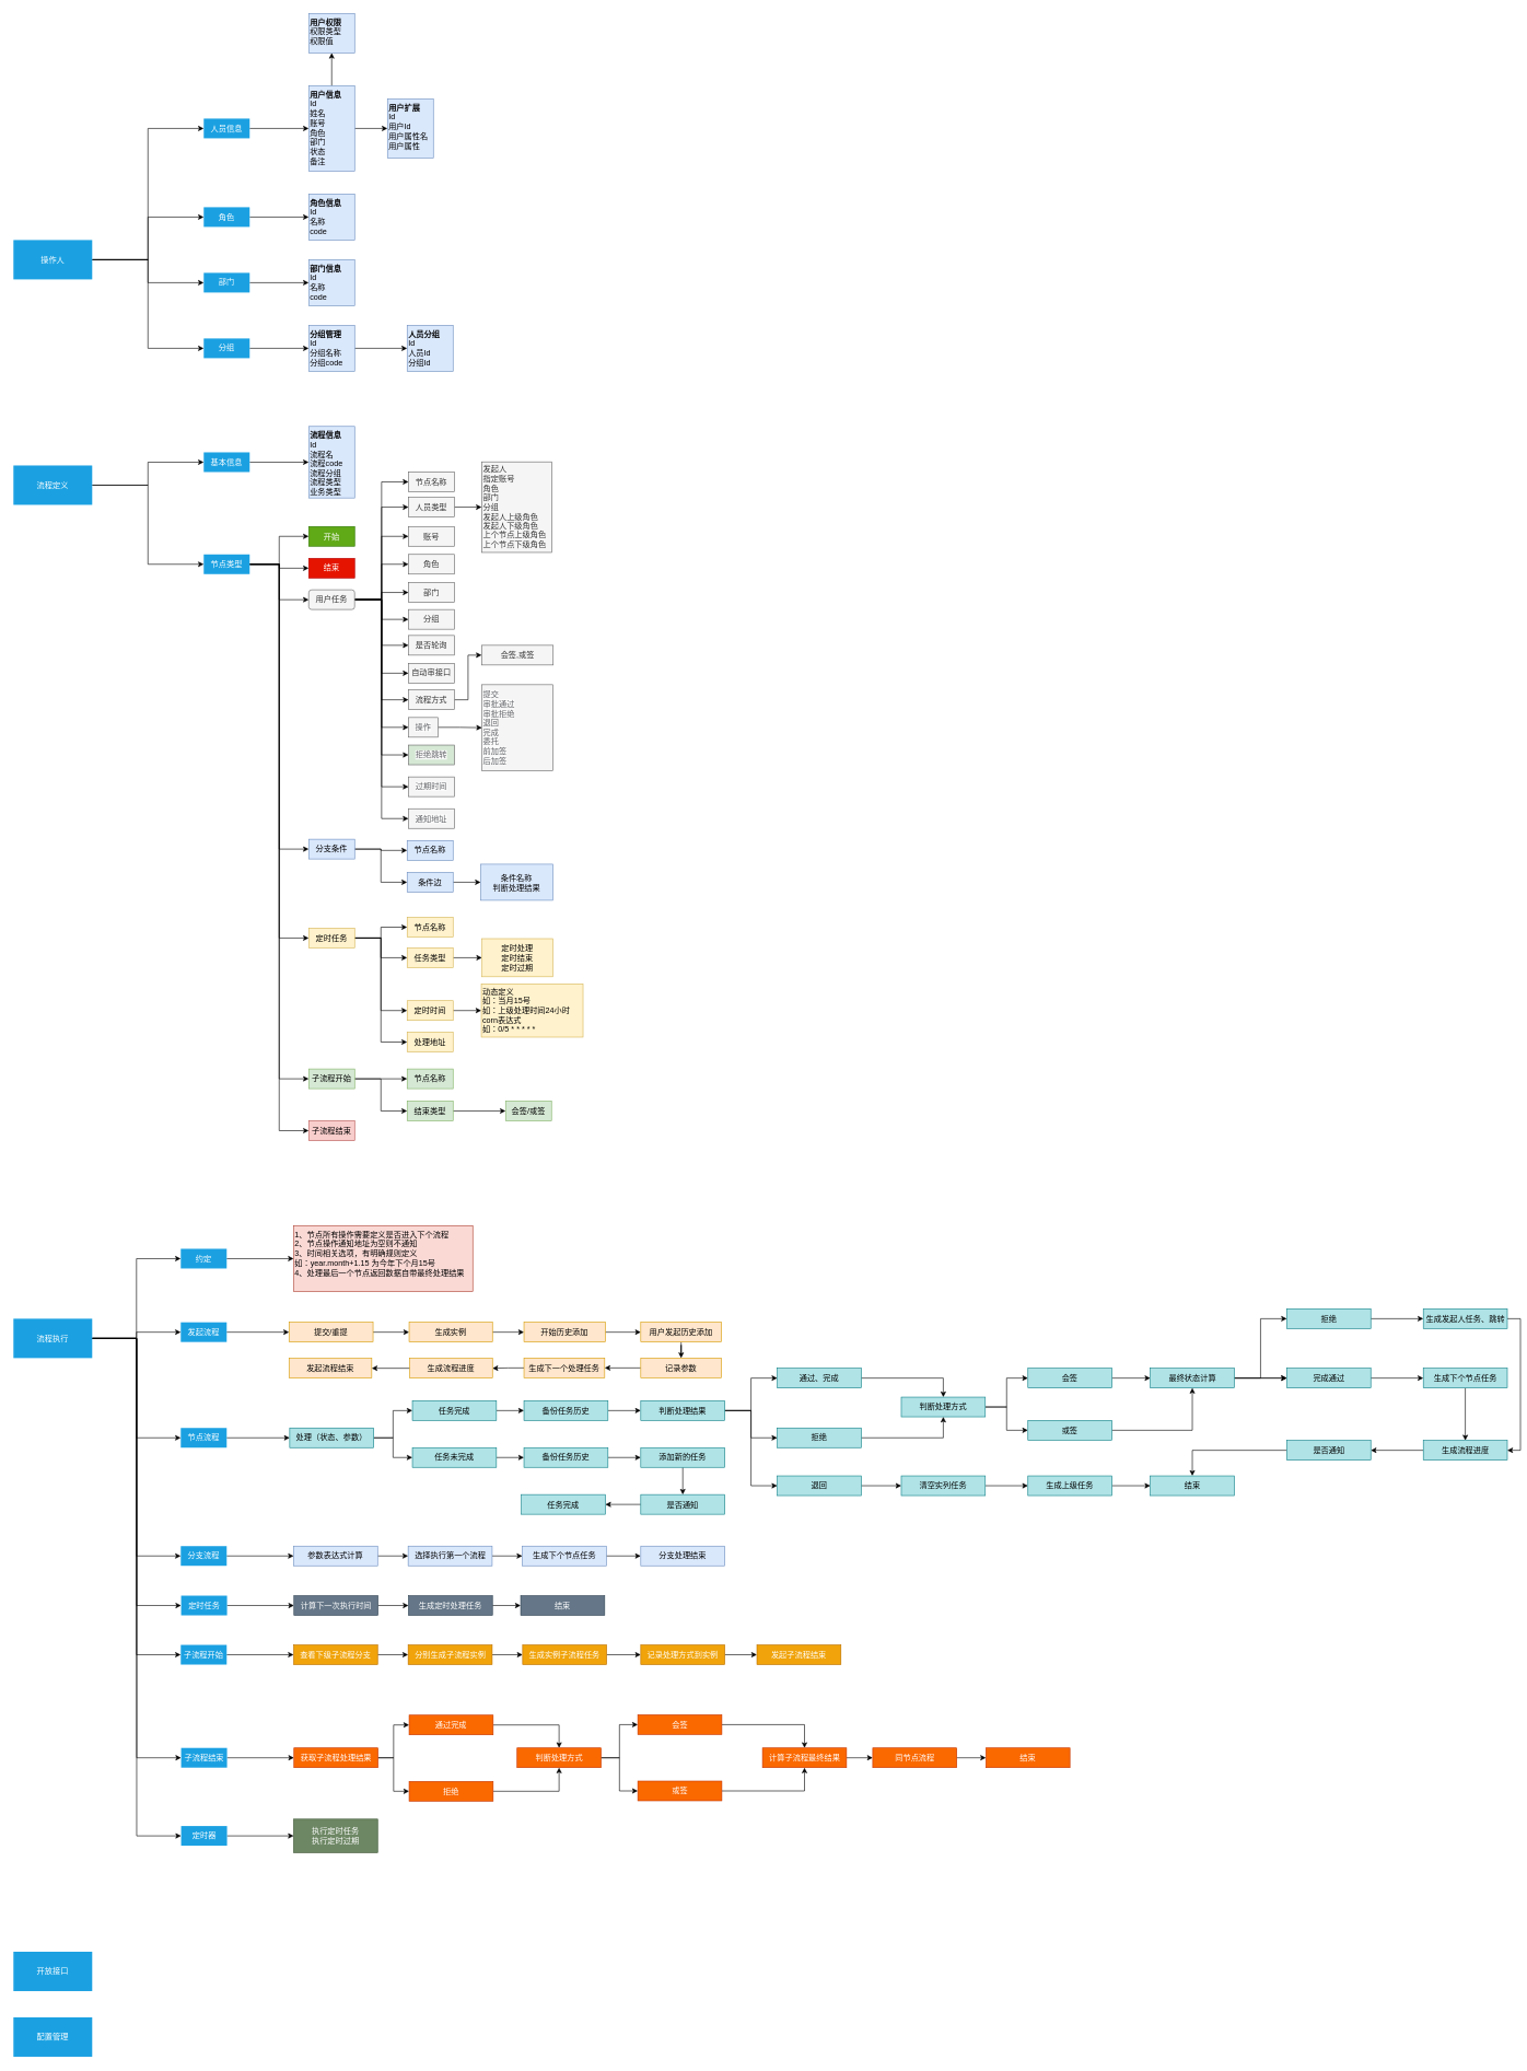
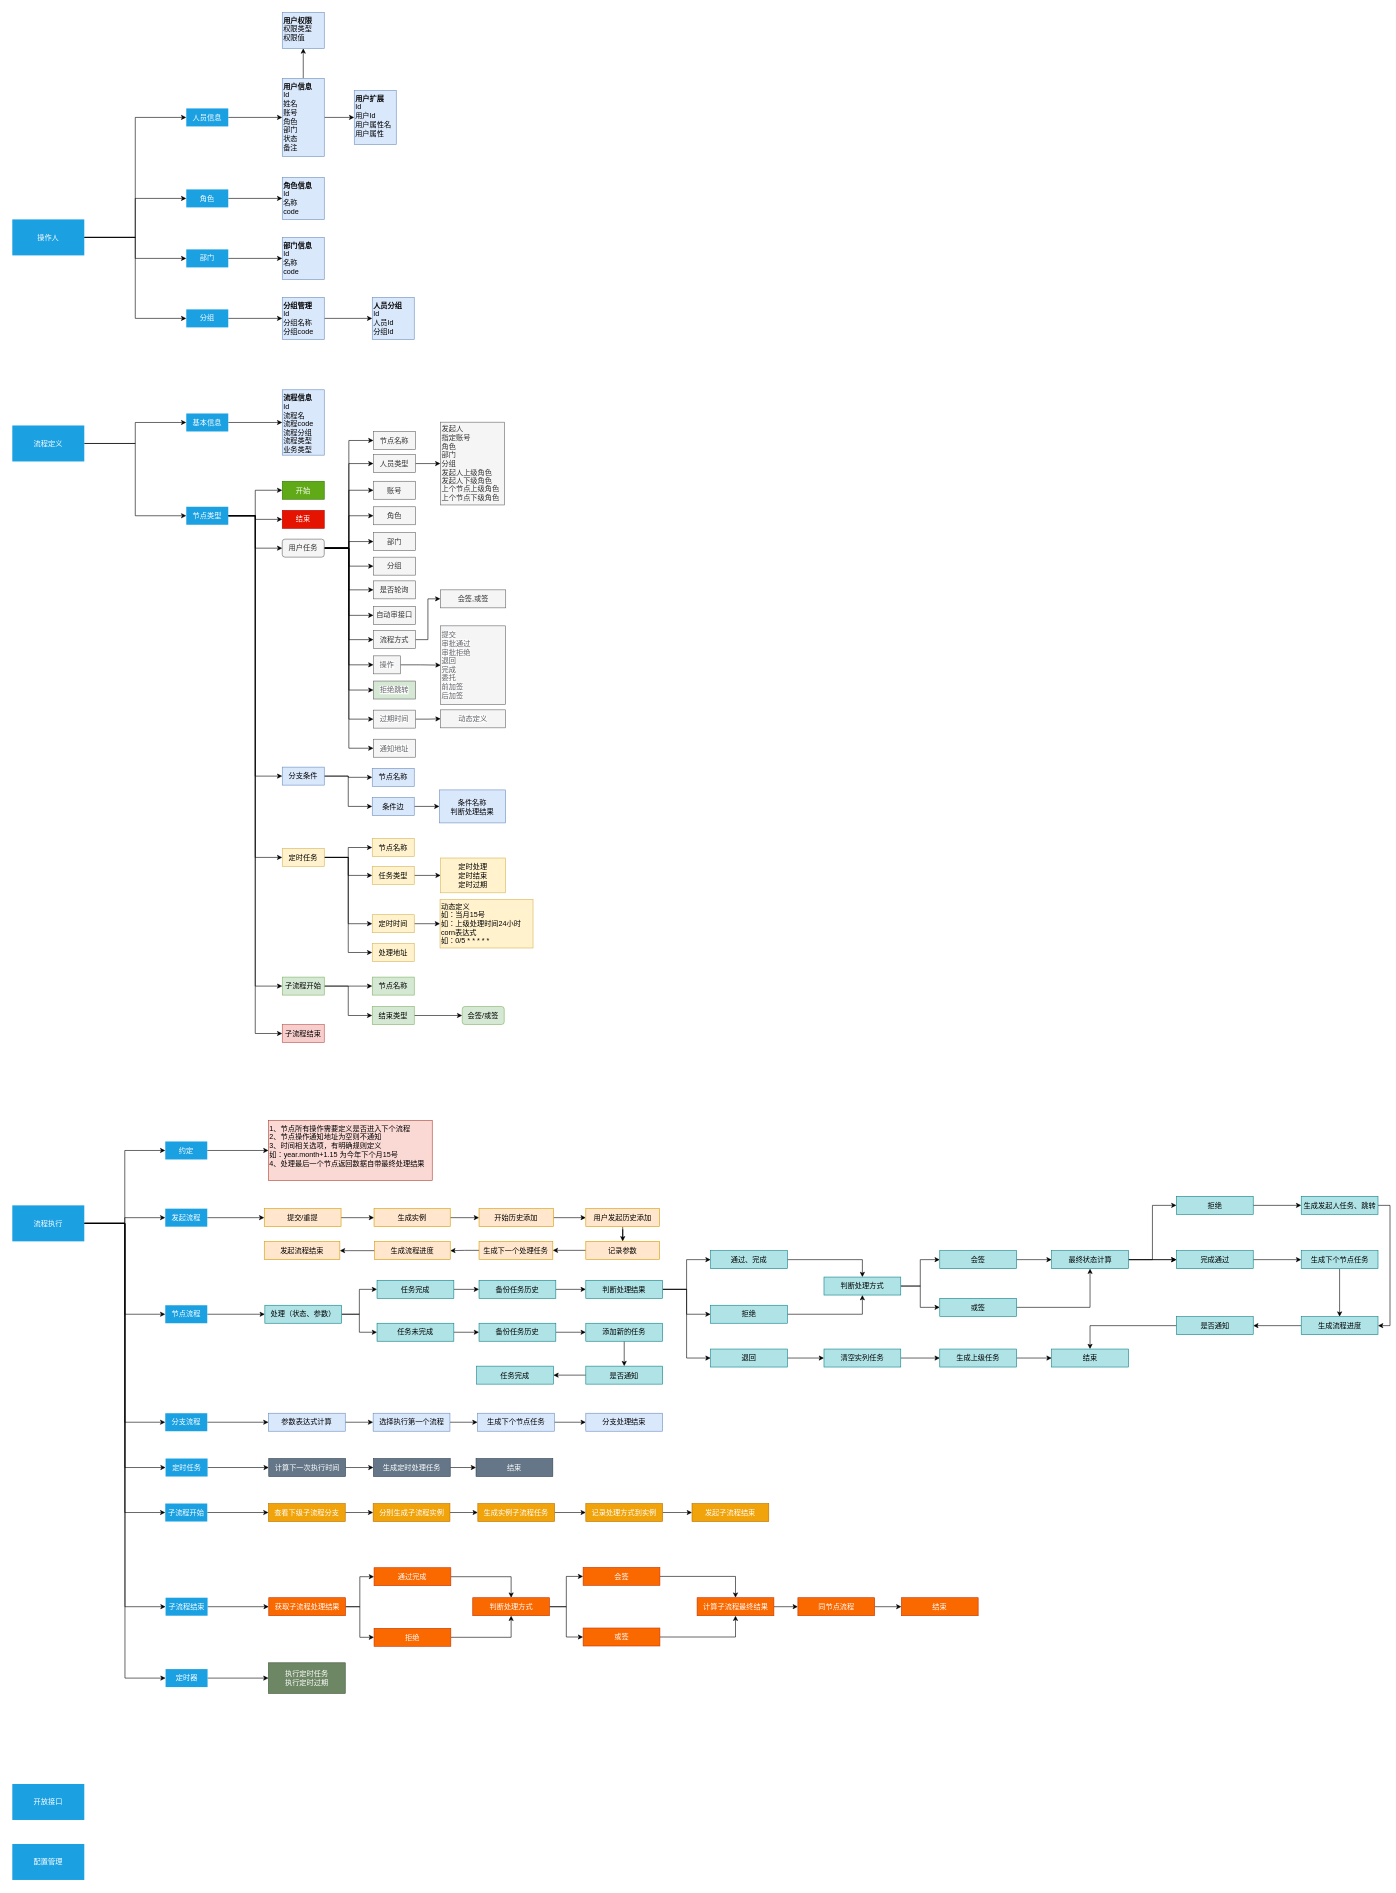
+ <mxCell id="93" value="" style="edgeStyle=orthogonalEdgeStyle;rounded=0;orthogonalLoop=1;jettySize=auto;html=1;" parent="1" source="94" target="95" edge="1"><mxGeometry relative="1" as="geometry" /></mxCell>
+ <mxCell id="95" value="&lt;span style=&quot;color: rgb(96 , 98 , 102) ; font-family: &amp;#34;avenir&amp;#34; , &amp;#34;helvetica&amp;#34; , &amp;#34;arial&amp;#34; , sans-serif ; text-align: right ; background-color: rgb(251 , 251 , 251)&quot;&gt;动态定义&lt;/span&gt;" style="rounded=0;whiteSpace=wrap;html=1;fillColor=#f5f5f5;strokeColor=#666666;fontColor=#333333;" parent="1" vertex="1"><mxGeometry x="734" y="1182.5" width="108" height="30" as="geometry" /></mxCell>
- <mxCell id="112" value="会签/或签" style="rounded=0;whiteSpace=wrap;html=1;fillColor=#d5e8d4;strokeColor=#82b366;" parent="1" vertex="1"><mxGeometry x="770" y="1677" width="70" height="30" as="geometry" /></mxCell>
+ <mxCell id="112" value="会签/或签" style="whiteSpace=wrap;html=1;fillColor=#d5e8d4;strokeColor=#82b366;rounded=1;" parent="1" vertex="1"><mxGeometry x="770" y="1677" width="70" height="30" as="geometry" /></mxCell>
